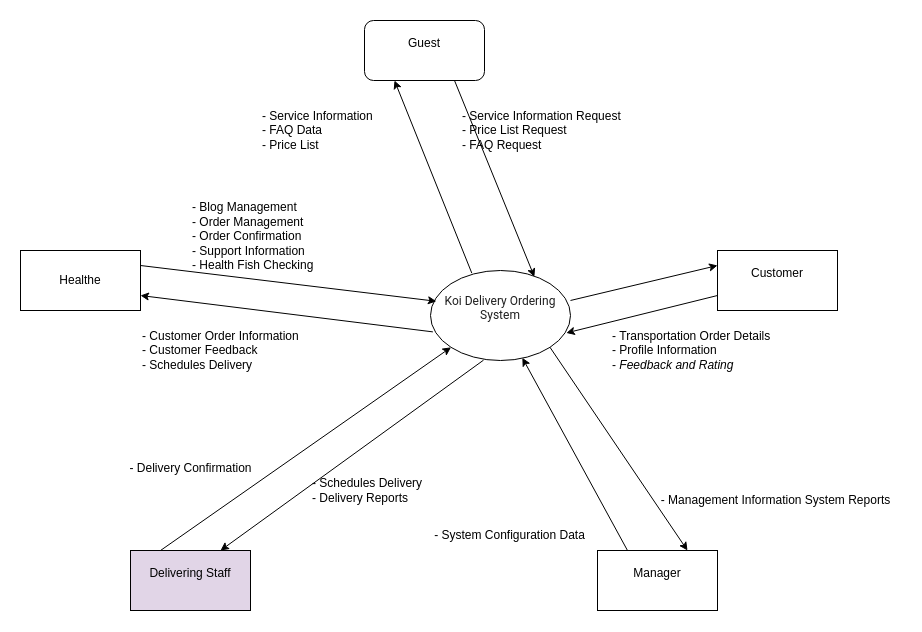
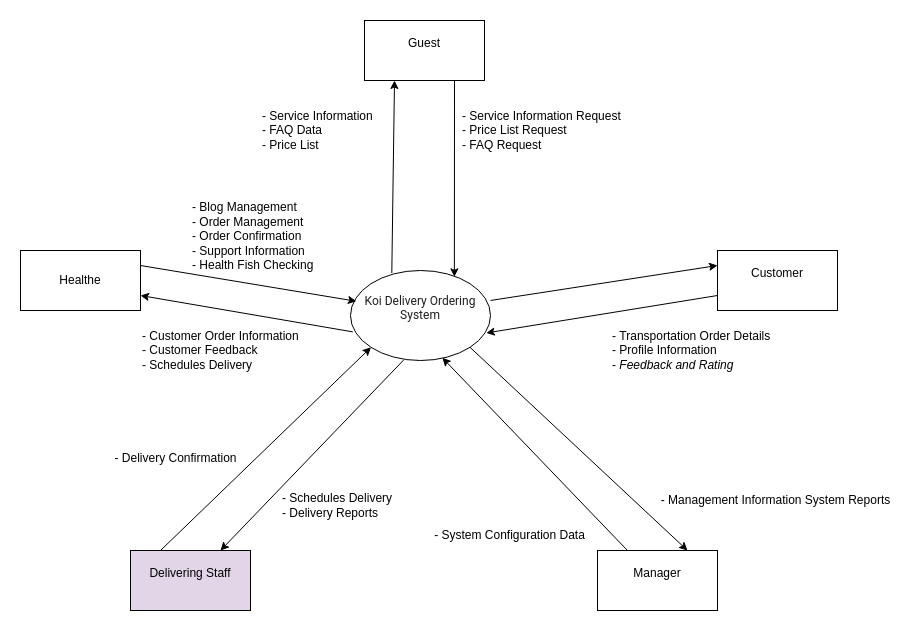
- <mxCell id="3" value="&#10;Guest&#10;&#10;" style="whiteSpace=wrap;html=1;rounded=1;" vertex="1" parent="1"><mxGeometry x="364" y="20" width="120" height="60" as="geometry" /></mxCell>
+ <mxCell id="3" value="&#10;Guest&#10;&#10;" style="rounded=0;whiteSpace=wrap;html=1;" vertex="1" parent="1"><mxGeometry x="364" y="20" width="120" height="60" as="geometry" /></mxCell>
- <mxCell id="2" value="&#10;&lt;span style=&quot;color: rgb(31, 31, 31); font-family: &amp;quot;Google Sans&amp;quot;, Roboto, sans-serif; font-size: 12px; font-style: normal; font-variant-ligatures: normal; font-variant-caps: normal; font-weight: 400; letter-spacing: normal; orphans: 2; text-align: start; text-indent: 0px; text-transform: none; widows: 2; word-spacing: 0px; -webkit-text-stroke-width: 0px; white-space: pre-wrap; background-color: rgb(255, 255, 255); text-decoration-thickness: initial; text-decoration-style: initial; text-decoration-color: initial; display: inline !important; float: none;&quot;&gt;Koi Delivery Ordering System&lt;/span&gt;&lt;br style=&quot;color: rgb(31, 31, 31); font-family: &amp;quot;Google Sans&amp;quot;, Roboto, sans-serif; font-size: 12px; font-style: normal; font-variant-ligatures: normal; font-variant-caps: normal; font-weight: 400; letter-spacing: normal; orphans: 2; text-align: start; text-indent: 0px; text-transform: none; widows: 2; word-spacing: 0px; -webkit-text-stroke-width: 0px; white-space: pre-wrap; text-decoration-thickness: initial; text-decoration-style: initial; text-decoration-color: initial;&quot;&gt;&#10;&#10;" style="ellipse;whiteSpace=wrap;html=1;" vertex="1" parent="1"><mxGeometry x="430" y="270" width="140" height="90" as="geometry" /></mxCell>
+ <mxCell id="2" value="&#10;&lt;span style=&quot;color: rgb(31, 31, 31); font-family: &amp;quot;Google Sans&amp;quot;, Roboto, sans-serif; font-size: 12px; font-style: normal; font-variant-ligatures: normal; font-variant-caps: normal; font-weight: 400; letter-spacing: normal; orphans: 2; text-align: start; text-indent: 0px; text-transform: none; widows: 2; word-spacing: 0px; -webkit-text-stroke-width: 0px; white-space: pre-wrap; background-color: rgb(255, 255, 255); text-decoration-thickness: initial; text-decoration-style: initial; text-decoration-color: initial; display: inline !important; float: none;&quot;&gt;Koi Delivery Ordering System&lt;/span&gt;&lt;br style=&quot;color: rgb(31, 31, 31); font-family: &amp;quot;Google Sans&amp;quot;, Roboto, sans-serif; font-size: 12px; font-style: normal; font-variant-ligatures: normal; font-variant-caps: normal; font-weight: 400; letter-spacing: normal; orphans: 2; text-align: start; text-indent: 0px; text-transform: none; widows: 2; word-spacing: 0px; -webkit-text-stroke-width: 0px; white-space: pre-wrap; text-decoration-thickness: initial; text-decoration-style: initial; text-decoration-color: initial;&quot;&gt;&#10;&#10;" style="ellipse;whiteSpace=wrap;html=1;" vertex="1" parent="1"><mxGeometry x="350" y="270" width="140" height="90" as="geometry" /></mxCell>
- <mxCell id="23" value="- Delivery Confirmation&lt;div&gt;&lt;br&gt;&lt;/div&gt;" style="text;html=1;align=center;verticalAlign=middle;resizable=0;points=[];autosize=1;strokeColor=none;fillColor=none;" vertex="1" parent="1"><mxGeometry x="115" y="455" width="150" height="40" as="geometry" /></mxCell>
+ <mxCell id="23" value="- Delivery Confirmation&lt;div&gt;&lt;br&gt;&lt;/div&gt;" style="text;html=1;align=center;verticalAlign=middle;resizable=0;points=[];autosize=1;strokeColor=none;fillColor=none;" vertex="1" parent="1"><mxGeometry x="100" y="445" width="150" height="40" as="geometry" /></mxCell>
- <mxCell id="24" value="-&lt;span style=&quot;background-color: initial;&quot;&gt;&amp;nbsp;Schedules Delivery&lt;/span&gt;&lt;div&gt;&lt;span style=&quot;background-color: initial;&quot;&gt;- Delivery Reports&lt;/span&gt;&lt;/div&gt;" style="text;html=1;align=left;verticalAlign=middle;resizable=0;points=[];autosize=1;strokeColor=none;fillColor=none;" vertex="1" parent="1"><mxGeometry x="310" y="470" width="130" height="40" as="geometry" /></mxCell>
+ <mxCell id="24" value="-&lt;span style=&quot;background-color: initial;&quot;&gt;&amp;nbsp;Schedules Delivery&lt;/span&gt;&lt;div&gt;&lt;span style=&quot;background-color: initial;&quot;&gt;- Delivery Reports&lt;/span&gt;&lt;/div&gt;" style="text;html=1;align=left;verticalAlign=middle;resizable=0;points=[];autosize=1;strokeColor=none;fillColor=none;" vertex="1" parent="1"><mxGeometry x="280" y="485" width="130" height="40" as="geometry" /></mxCell>
